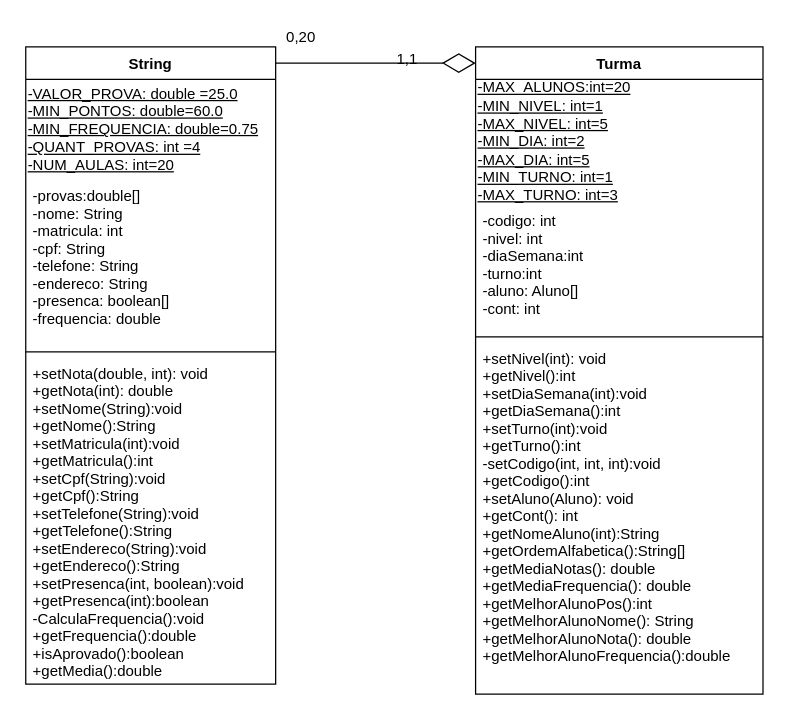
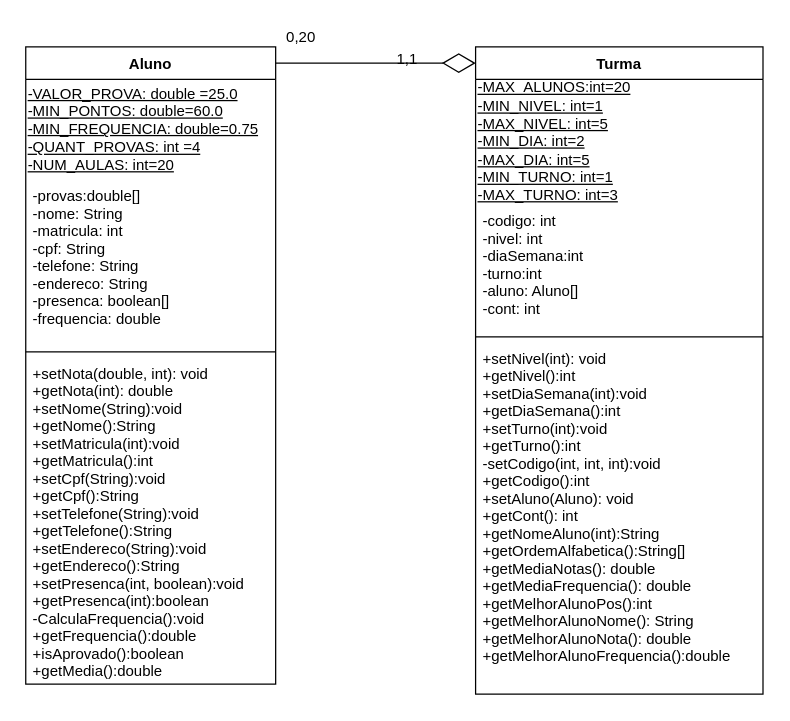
- <mxCell id="2" value="String" style="swimlane;fontStyle=1;align=center;verticalAlign=top;childLayout=stackLayout;horizontal=1;startSize=26;horizontalStack=0;resizeParent=1;resizeParentMax=0;resizeLast=0;collapsible=1;marginBottom=0;" parent="1" vertex="1"><mxGeometry x="20" y="37" width="200" height="510" as="geometry" /></mxCell>
+ <mxCell id="2" value="Aluno" style="swimlane;fontStyle=1;align=center;verticalAlign=top;childLayout=stackLayout;horizontal=1;startSize=26;horizontalStack=0;resizeParent=1;resizeParentMax=0;resizeLast=0;collapsible=1;marginBottom=0;" parent="1" vertex="1"><mxGeometry x="20" y="37" width="200" height="510" as="geometry" /></mxCell>
